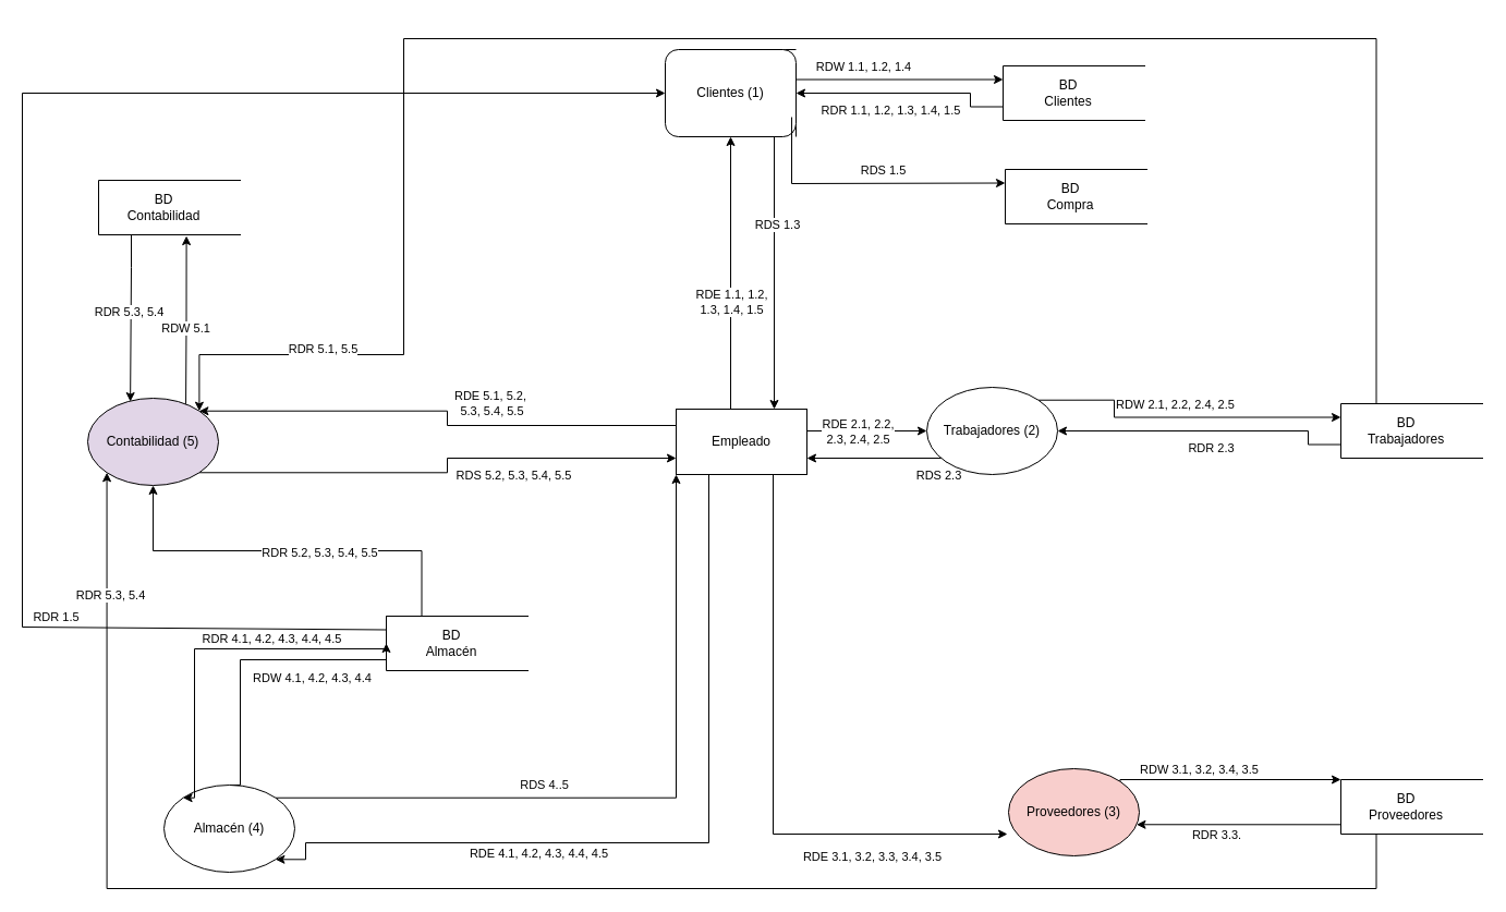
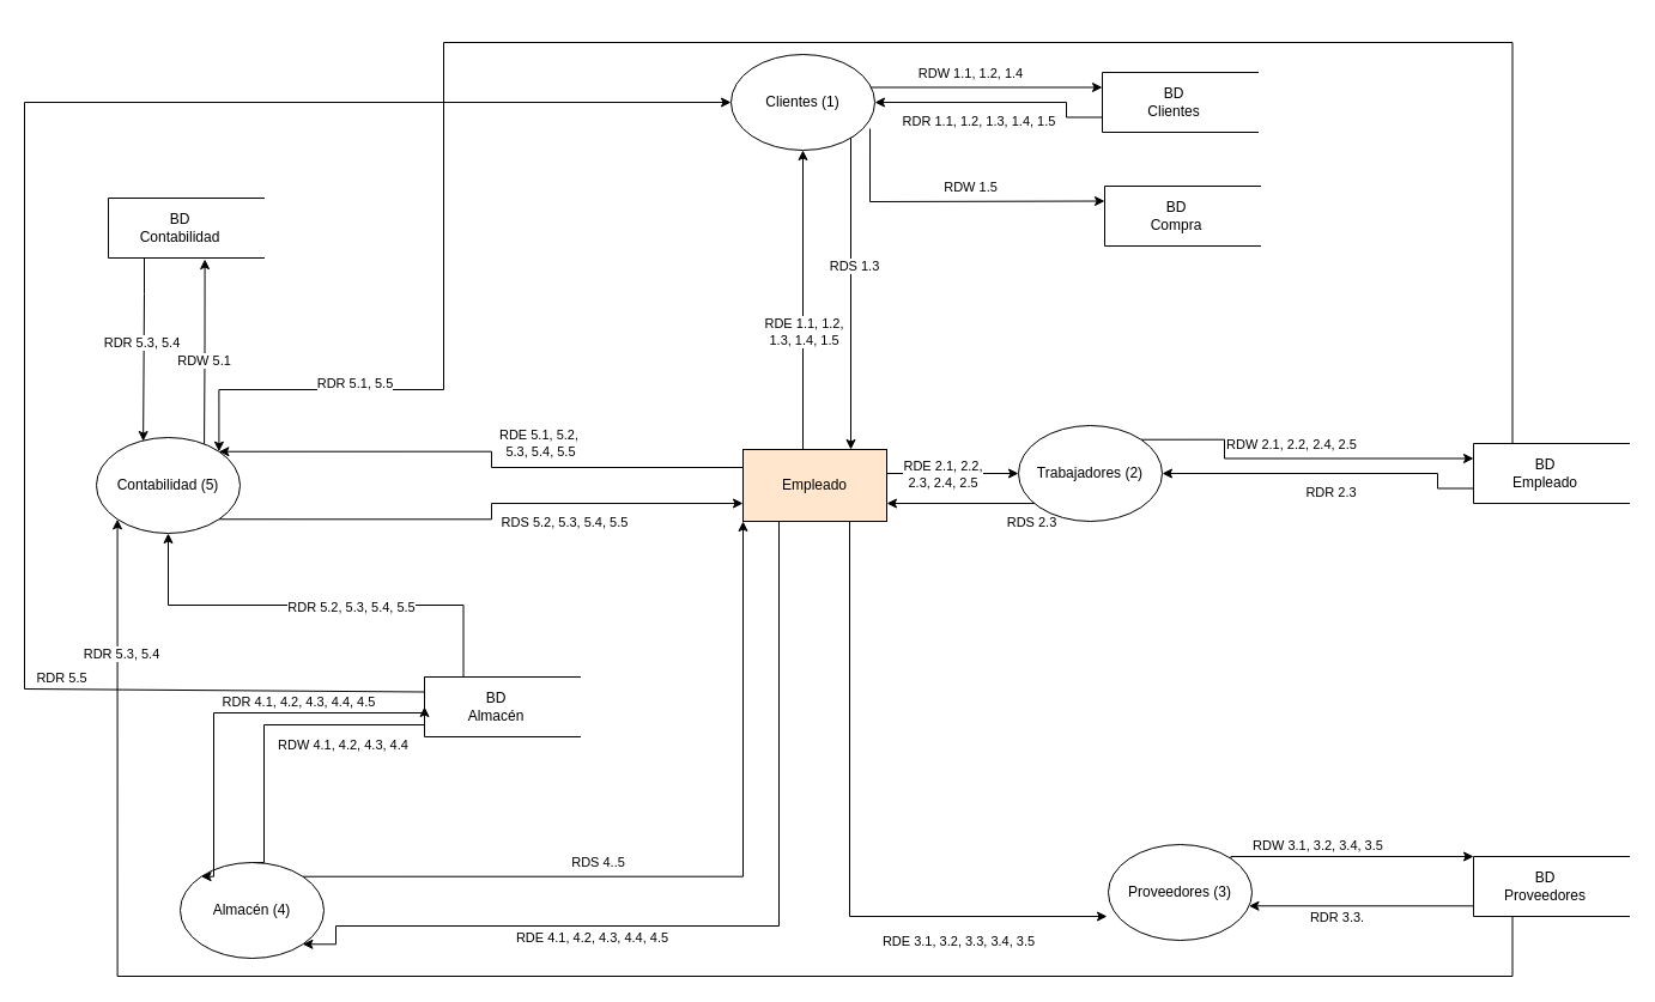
- <mxCell id="14" value="Clientes (1)" style="whiteSpace=wrap;html=1;rounded=1;" vertex="1" parent="1"><mxGeometry x="610" y="45" width="120" height="80" as="geometry" /></mxCell>
+ <mxCell id="14" value="Clientes (1)" style="ellipse;whiteSpace=wrap;html=1;" vertex="1" parent="1"><mxGeometry x="610" y="45" width="120" height="80" as="geometry" /></mxCell>
- <mxCell id="69" value="RDS 1.5" style="edgeLabel;html=1;align=center;verticalAlign=middle;resizable=0;points=[];" connectable="0" vertex="1" parent="1"><mxGeometry x="809.616" y="155" as="geometry" /></mxCell>
+ <mxCell id="69" value="RDW 1.5" style="edgeLabel;html=1;align=center;verticalAlign=middle;resizable=0;points=[];" connectable="0" vertex="1" parent="1"><mxGeometry x="809.616" y="155" as="geometry" /></mxCell>
- <mxCell id="43" value="BD Trabajadores" style="text;html=1;strokeColor=none;fillColor=none;align=center;verticalAlign=middle;whiteSpace=wrap;rounded=0;" vertex="1" parent="41"><mxGeometry x="30" y="10.0" width="60" height="30" as="geometry" /></mxCell>
+ <mxCell id="43" value="BD Empleado" style="text;html=1;strokeColor=none;fillColor=none;align=center;verticalAlign=middle;whiteSpace=wrap;rounded=0;" vertex="1" parent="41"><mxGeometry x="30" y="10.0" width="60" height="30" as="geometry" /></mxCell>
- <mxCell id="26" value="Contabilidad (5)" style="ellipse;whiteSpace=wrap;html=1;fillColor=#e1d5e7;" vertex="1" parent="1"><mxGeometry x="80" y="365" width="120" height="80" as="geometry" /></mxCell>
+ <mxCell id="26" value="Contabilidad (5)" style="ellipse;whiteSpace=wrap;html=1;" vertex="1" parent="1"><mxGeometry x="80" y="365" width="120" height="80" as="geometry" /></mxCell>
- <mxCell id="9" value="Empleado" style="rounded=0;whiteSpace=wrap;html=1;" vertex="1" parent="1"><mxGeometry x="620" y="375" width="120" height="60" as="geometry" /></mxCell>
+ <mxCell id="9" value="Empleado" style="rounded=0;whiteSpace=wrap;html=1;fillColor=#ffe6cc;" vertex="1" parent="1"><mxGeometry x="620" y="375" width="120" height="60" as="geometry" /></mxCell>
- <mxCell id="71" value="RDR 1.5" style="edgeLabel;html=1;align=center;verticalAlign=middle;resizable=0;points=[];" connectable="0" vertex="1" parent="1"><mxGeometry x="50" y="565" as="geometry" /></mxCell>
+ <mxCell id="71" value="RDR 5.5" style="edgeLabel;html=1;align=center;verticalAlign=middle;resizable=0;points=[];" connectable="0" vertex="1" parent="1"><mxGeometry x="50" y="565" as="geometry" /></mxCell>
- <mxCell id="17" value="Proveedores (3)" style="ellipse;whiteSpace=wrap;html=1;fillColor=#f8cecc;" vertex="1" parent="1"><mxGeometry x="925" y="705" width="120" height="80" as="geometry" /></mxCell>
+ <mxCell id="17" value="Proveedores (3)" style="ellipse;whiteSpace=wrap;html=1;" vertex="1" parent="1"><mxGeometry x="925" y="705" width="120" height="80" as="geometry" /></mxCell>
